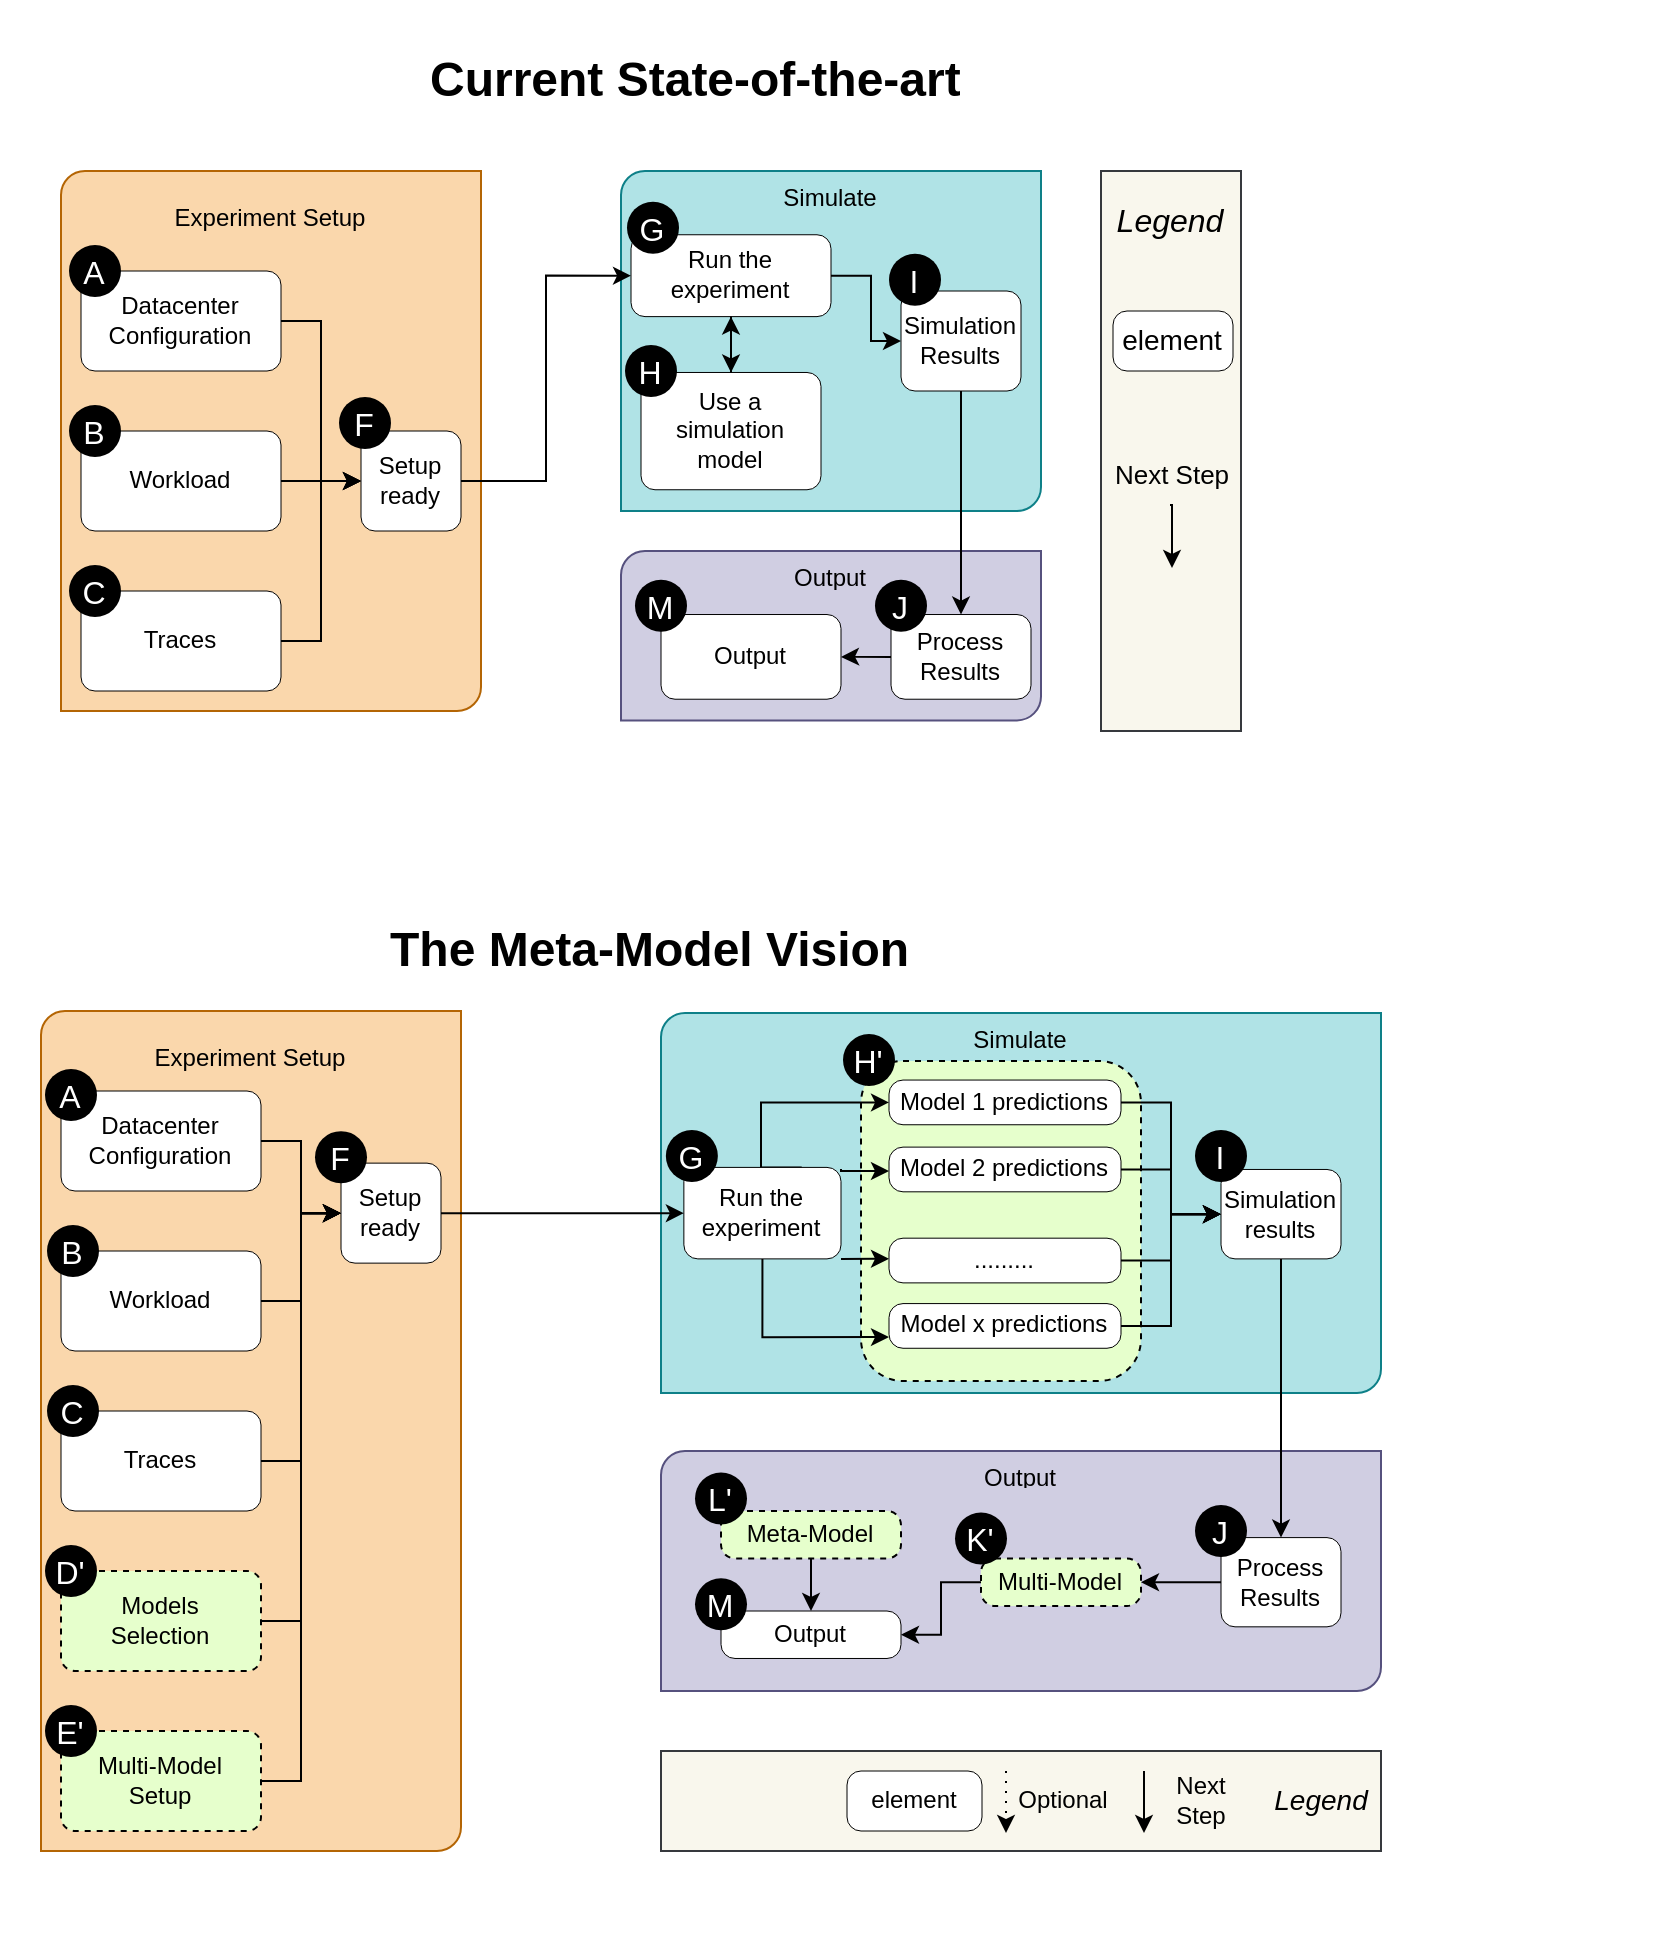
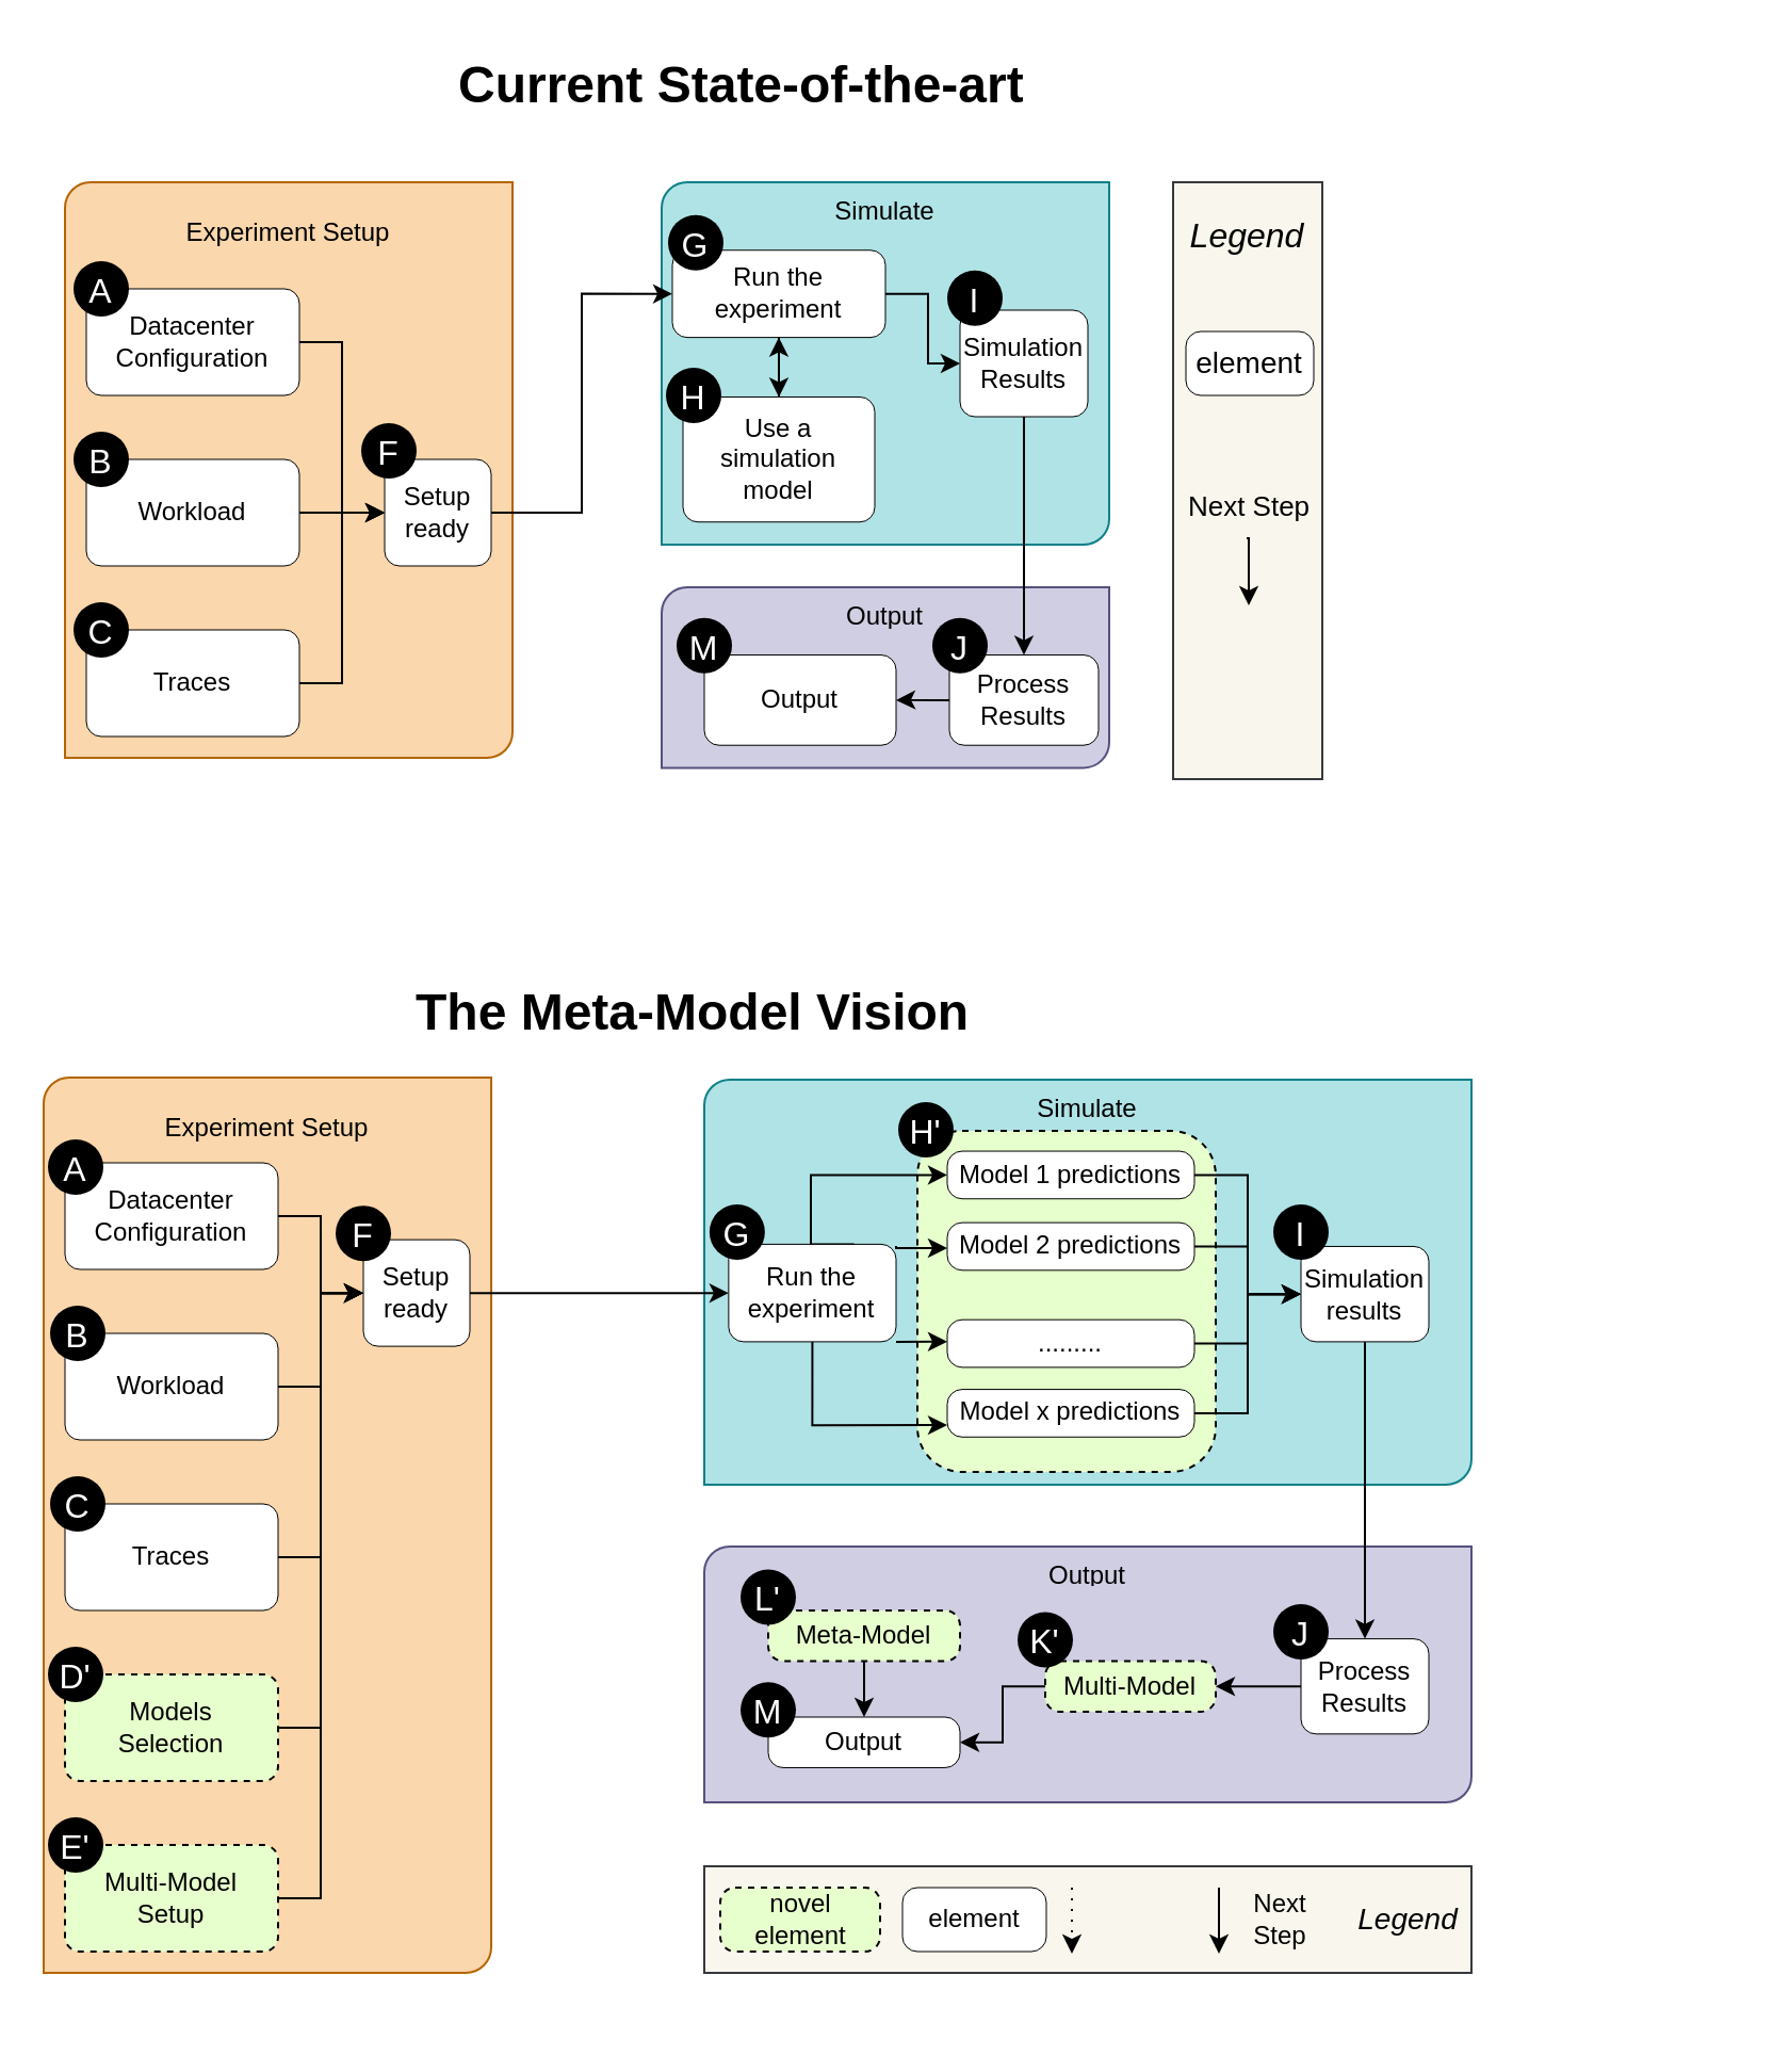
+ <mxCell id="101" value="&lt;font color=&quot;#000000&quot; style=&quot;font-size: 12px;&quot;&gt;novel element&lt;/font&gt;" style="rounded=1;whiteSpace=wrap;html=1;absoluteArcSize=1;arcSize=14;strokeWidth=1;strokeColor=default;fillColor=#E6FFCC;fontColor=#ffffff;dashed=1;fontSize=12;" parent="98" vertex="1"><mxGeometry x="7.5" y="10" width="75" height="30" as="geometry" /></mxCell>
- <mxCell id="103" value="Optional" style="text;html=1;strokeColor=none;fillColor=none;align=center;verticalAlign=middle;whiteSpace=wrap;rounded=0;fontSize=12;" parent="98" vertex="1"><mxGeometry x="178.5" y="10" width="45" height="30" as="geometry" /></mxCell>
